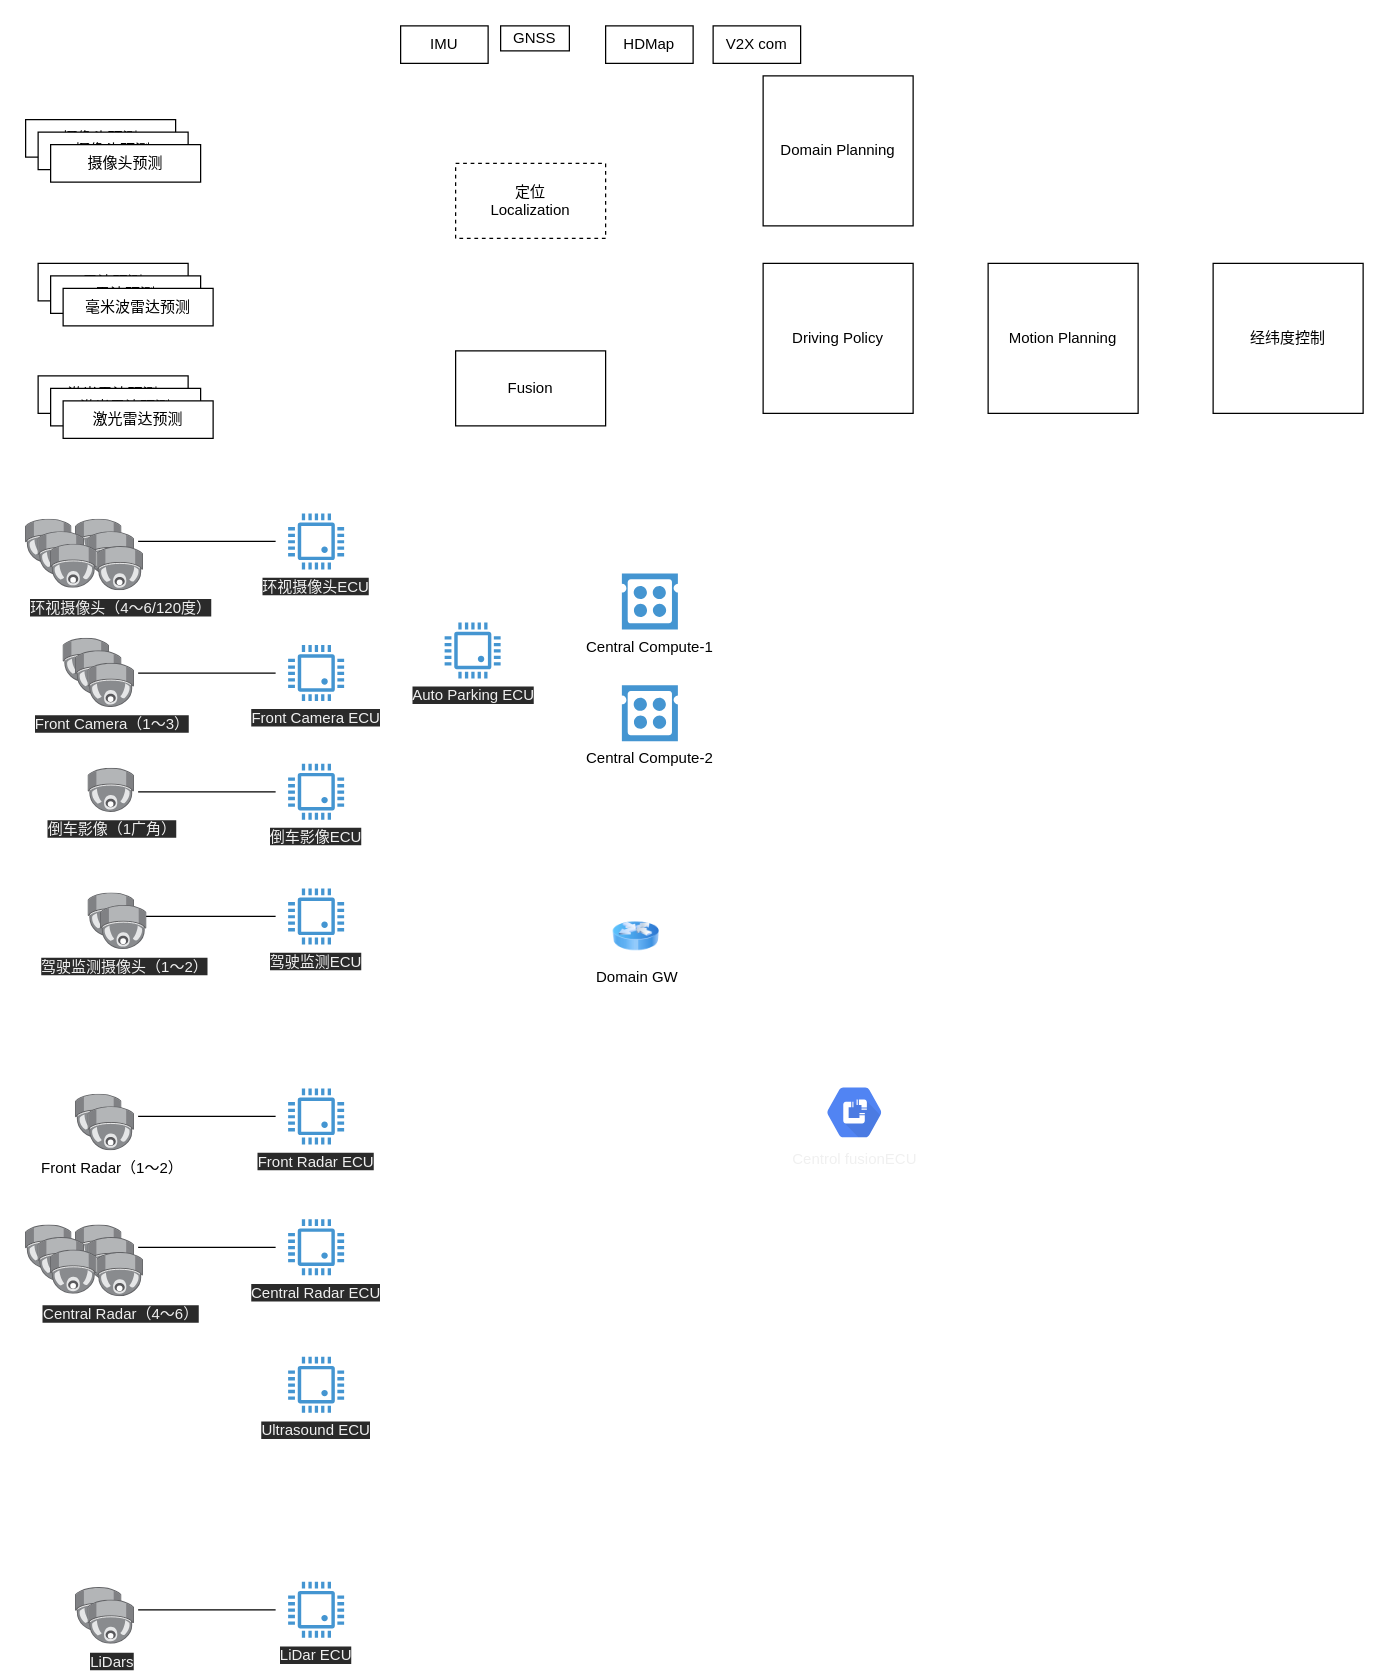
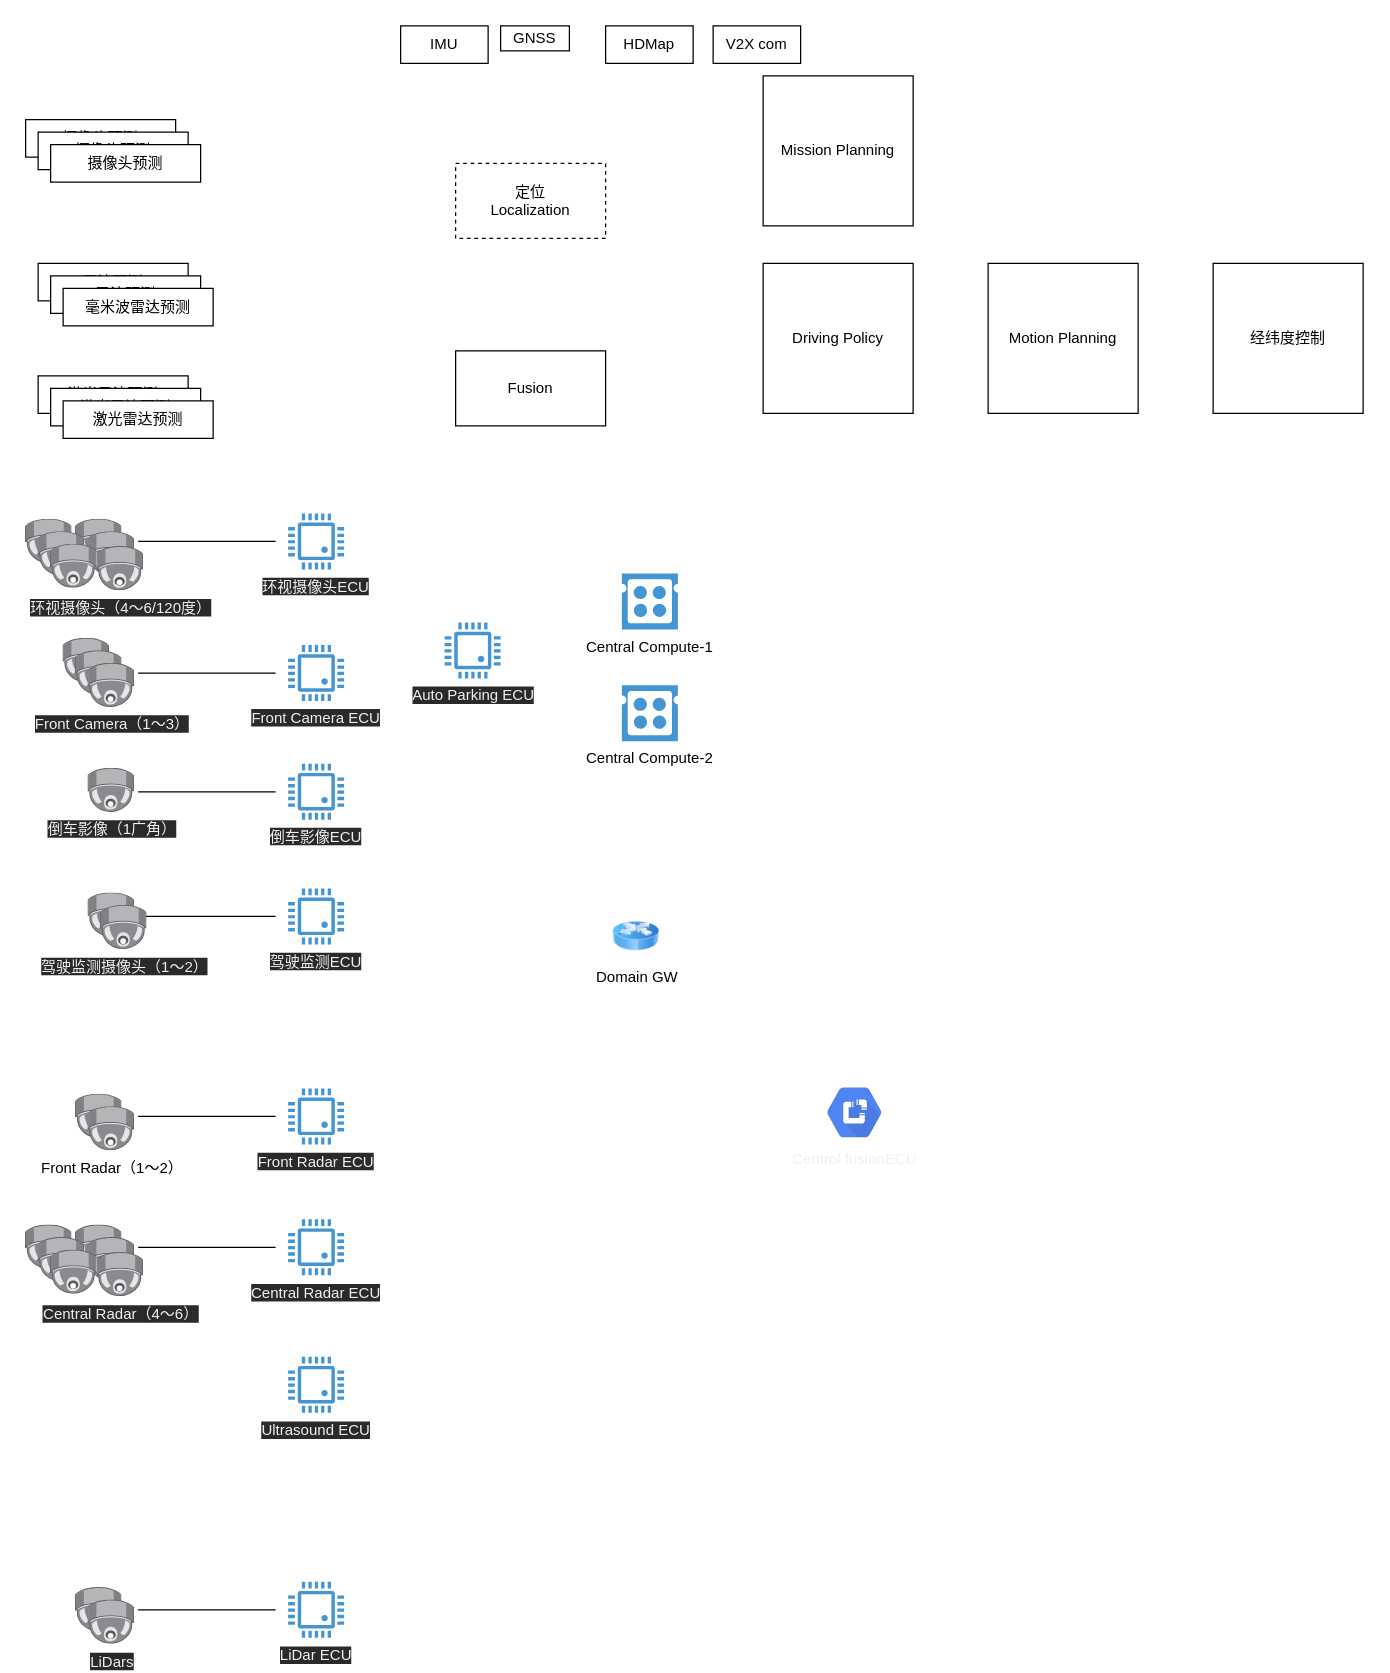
- <mxCell id="17" value="Domain Planning" style="rounded=0;whiteSpace=wrap;html=1;" vertex="1" parent="1"><mxGeometry x="610" y="60" width="120" height="120" as="geometry" /></mxCell>
+ <mxCell id="17" value="Mission Planning" style="rounded=0;whiteSpace=wrap;html=1;" vertex="1" parent="1"><mxGeometry x="610" y="60" width="120" height="120" as="geometry" /></mxCell>
